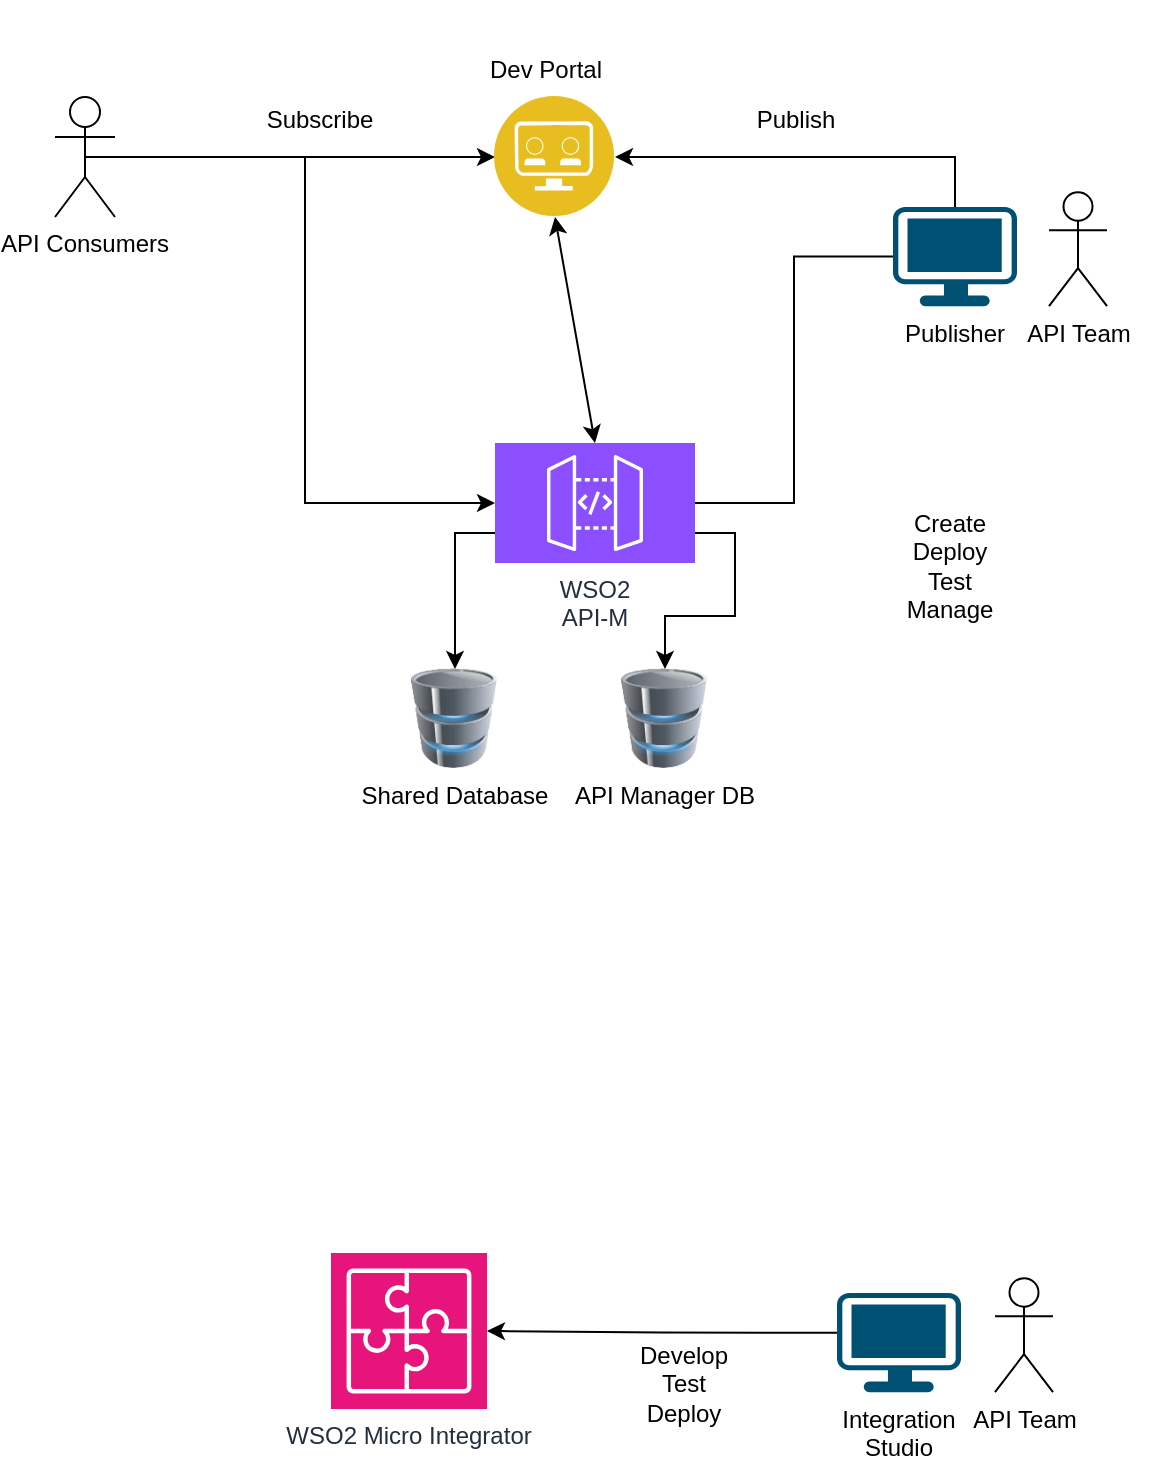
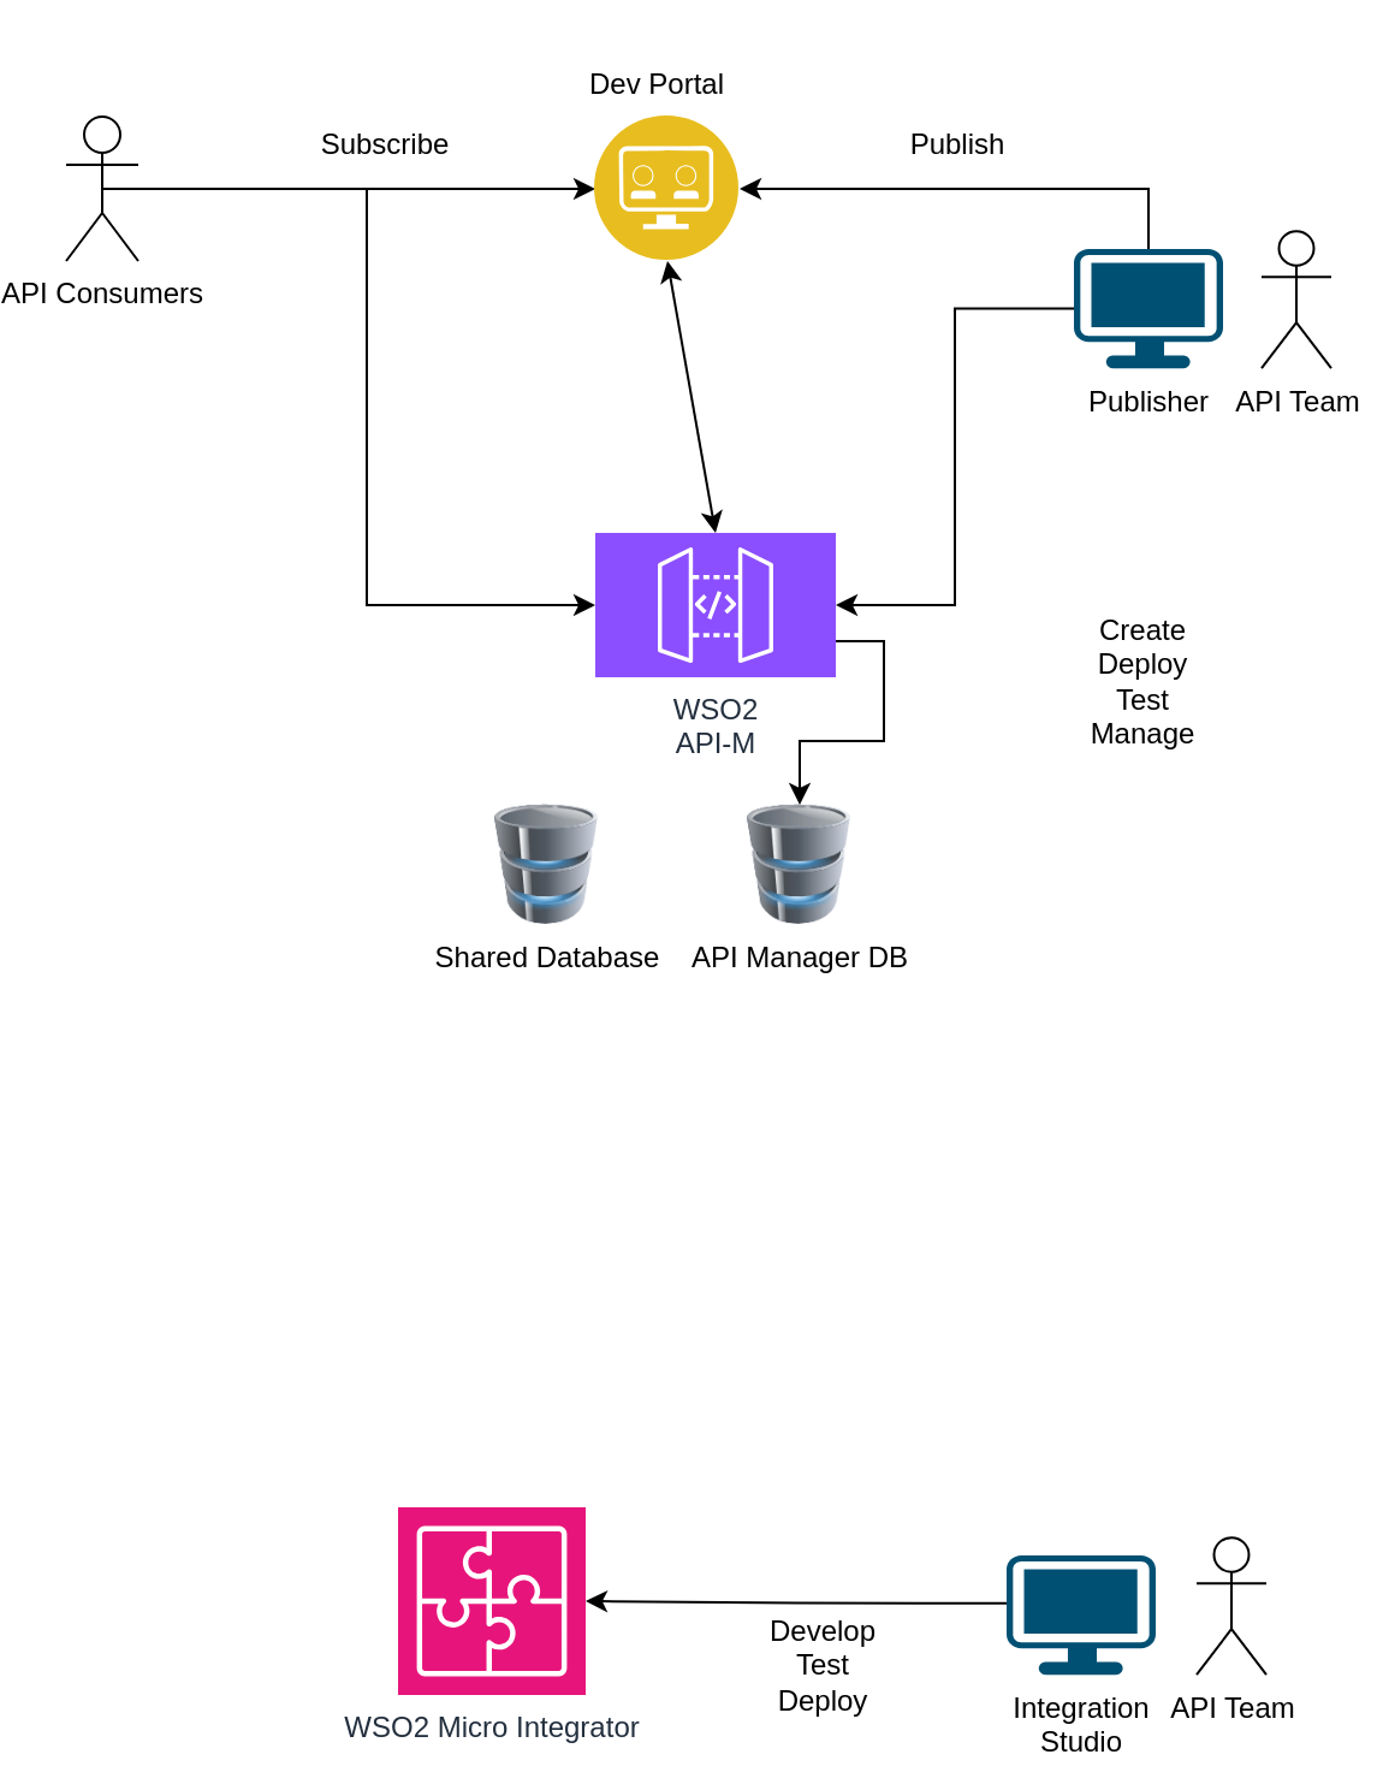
- <mxCell id="7" style="edgeStyle=orthogonalEdgeStyle;rounded=0;orthogonalLoop=1;jettySize=auto;html=1;entryX=1;entryY=0.5;entryDx=0;entryDy=0;entryPerimeter=0;endArrow=none;" edge="1" parent="1" source="10" target="6"><mxGeometry relative="1" as="geometry"><mxPoint x="360" y="259" as="targetPoint" /></mxGeometry></mxCell>
+ <mxCell id="7" style="edgeStyle=orthogonalEdgeStyle;rounded=0;orthogonalLoop=1;jettySize=auto;html=1;entryX=1;entryY=0.5;entryDx=0;entryDy=0;entryPerimeter=0;" edge="1" parent="1" source="10" target="6"><mxGeometry relative="1" as="geometry"><mxPoint x="360" y="259" as="targetPoint" /></mxGeometry></mxCell>
- <mxCell id="4" style="edgeStyle=orthogonalEdgeStyle;rounded=0;orthogonalLoop=1;jettySize=auto;html=1;exitX=0;exitY=0.75;exitDx=0;exitDy=0;exitPerimeter=0;entryX=0.5;entryY=0;entryDx=0;entryDy=0;" edge="1" parent="1" source="6" target="2"><mxGeometry relative="1" as="geometry" /></mxCell>
